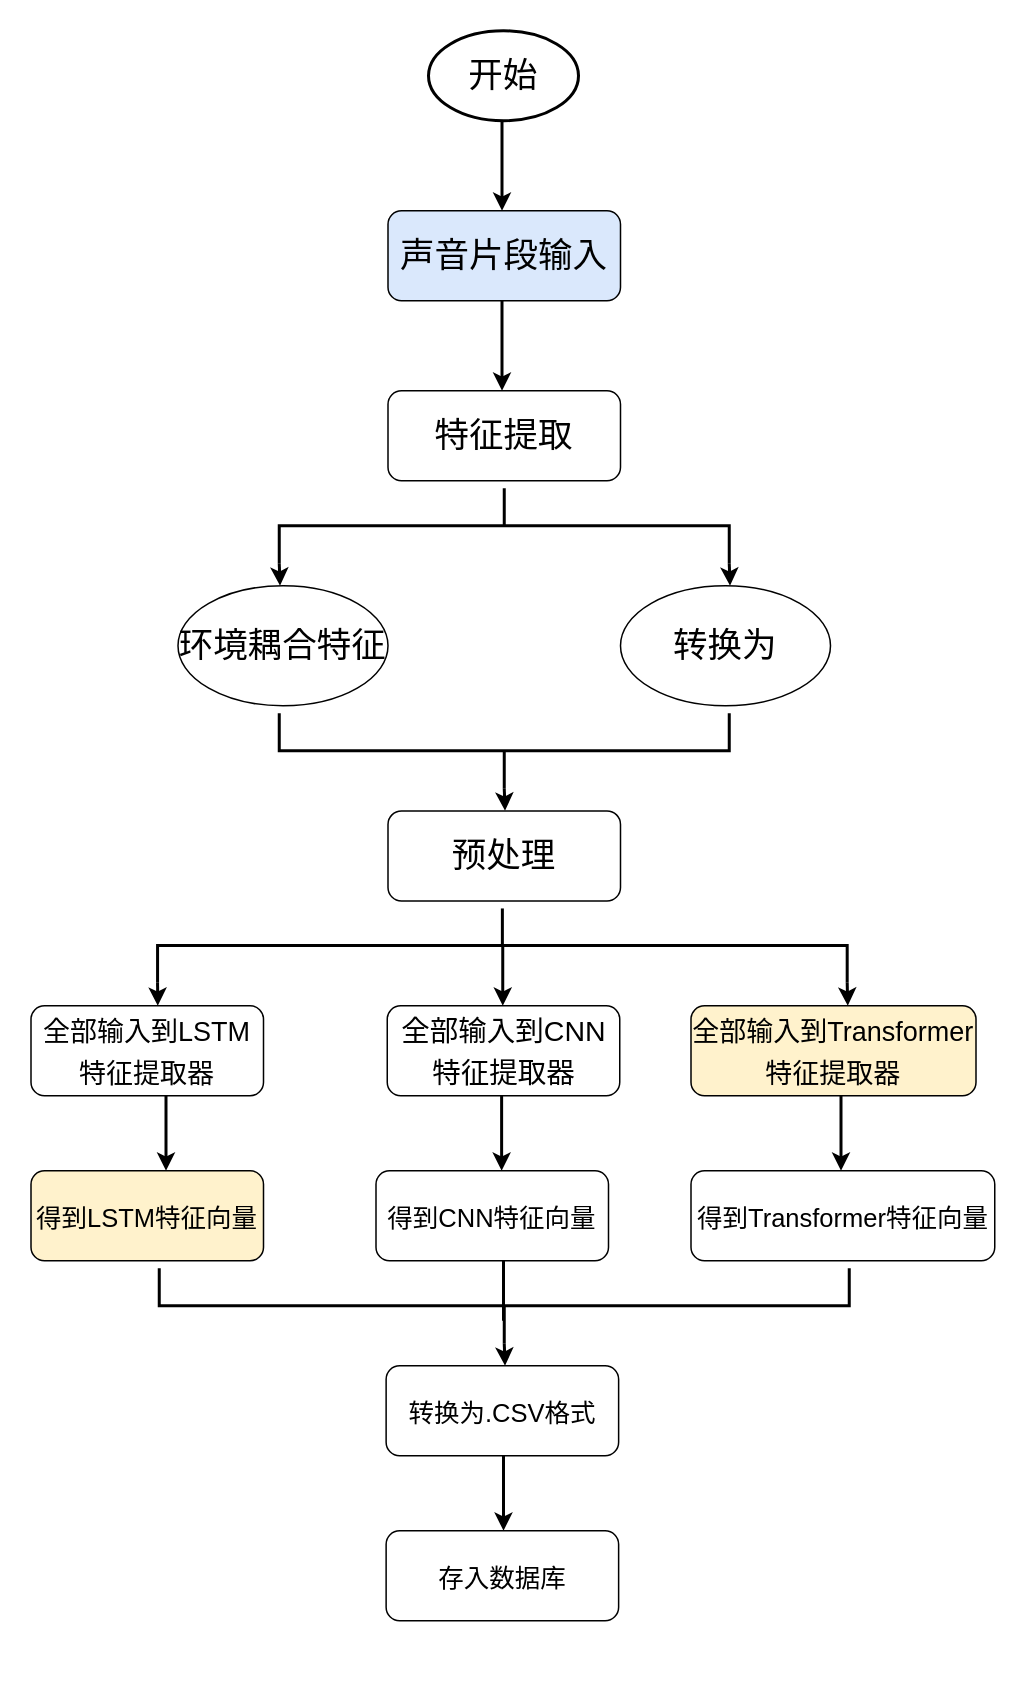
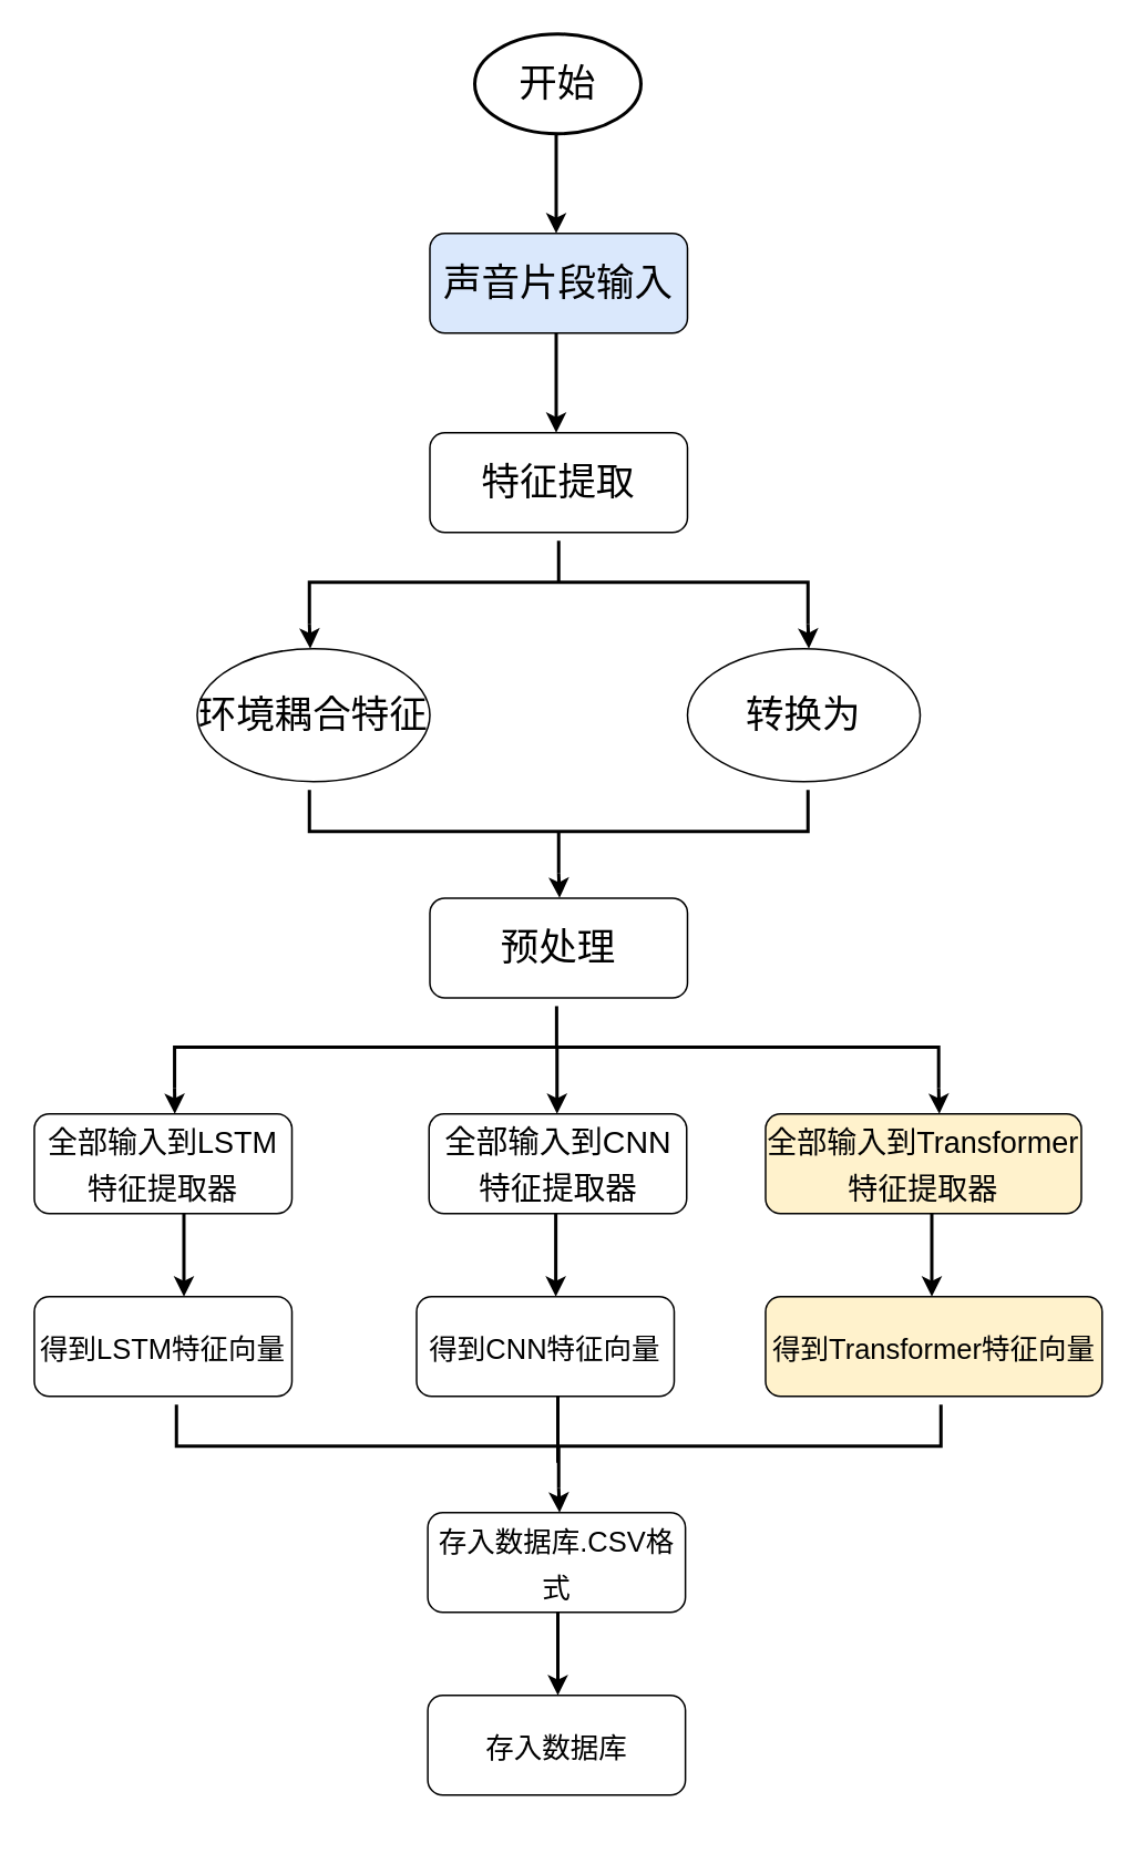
- <mxCell id="25" value="&lt;font style=&quot;font-size: 17px;&quot;&gt;得到LSTM特征向量&lt;/font&gt;" style="rounded=1;whiteSpace=wrap;html=1;fontSize=23;fillColor=#fff2cc;" parent="1" vertex="1"><mxGeometry x="20" y="780" width="155" height="60" as="geometry" /></mxCell>
+ <mxCell id="25" value="&lt;font style=&quot;font-size: 17px;&quot;&gt;得到LSTM特征向量&lt;/font&gt;" style="rounded=1;whiteSpace=wrap;html=1;fontSize=23;" parent="1" vertex="1"><mxGeometry x="20" y="780" width="155" height="60" as="geometry" /></mxCell>
- <mxCell id="27" value="&lt;font style=&quot;font-size: 17px;&quot;&gt;得到Transformer特征向量&lt;/font&gt;" style="rounded=1;whiteSpace=wrap;html=1;fontSize=23;" parent="1" vertex="1"><mxGeometry x="460" y="780" width="202.5" height="60" as="geometry" /></mxCell>
+ <mxCell id="27" value="&lt;font style=&quot;font-size: 17px;&quot;&gt;得到Transformer特征向量&lt;/font&gt;" style="rounded=1;whiteSpace=wrap;html=1;fontSize=23;fillColor=#fff2cc;" parent="1" vertex="1"><mxGeometry x="460" y="780" width="202.5" height="60" as="geometry" /></mxCell>
- <mxCell id="31" value="&lt;font style=&quot;font-size: 17px;&quot;&gt;转换为.CSV格式&lt;/font&gt;" style="rounded=1;whiteSpace=wrap;html=1;fontSize=23;" parent="1" vertex="1"><mxGeometry x="256.75" y="910" width="155" height="60" as="geometry" /></mxCell>
+ <mxCell id="31" value="&lt;font style=&quot;font-size: 17px;&quot;&gt;存入数据库.CSV格式&lt;/font&gt;" style="rounded=1;whiteSpace=wrap;html=1;fontSize=23;" parent="1" vertex="1"><mxGeometry x="256.75" y="910" width="155" height="60" as="geometry" /></mxCell>
